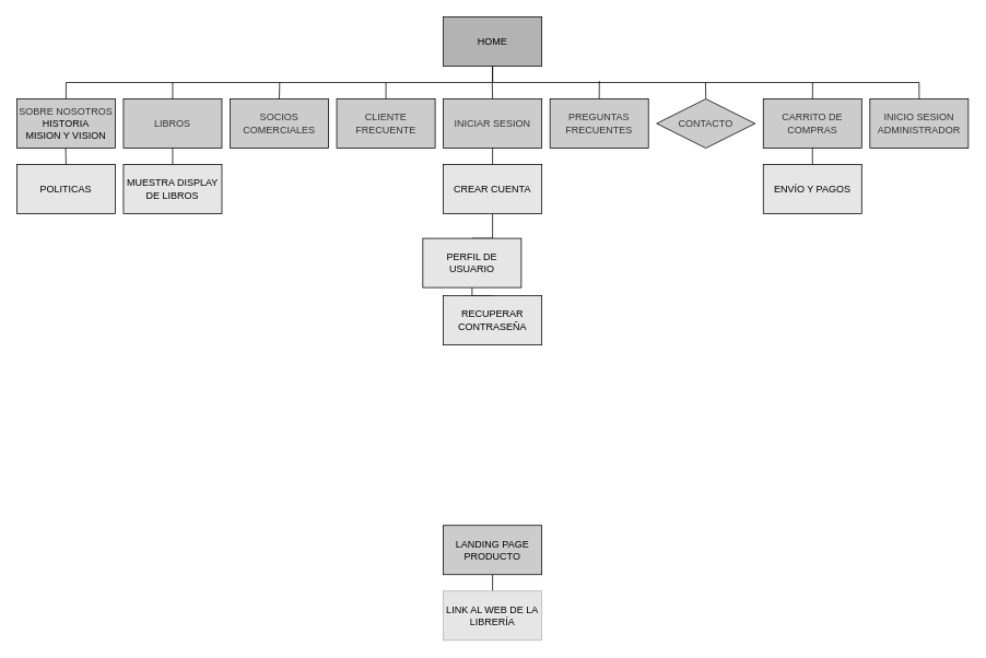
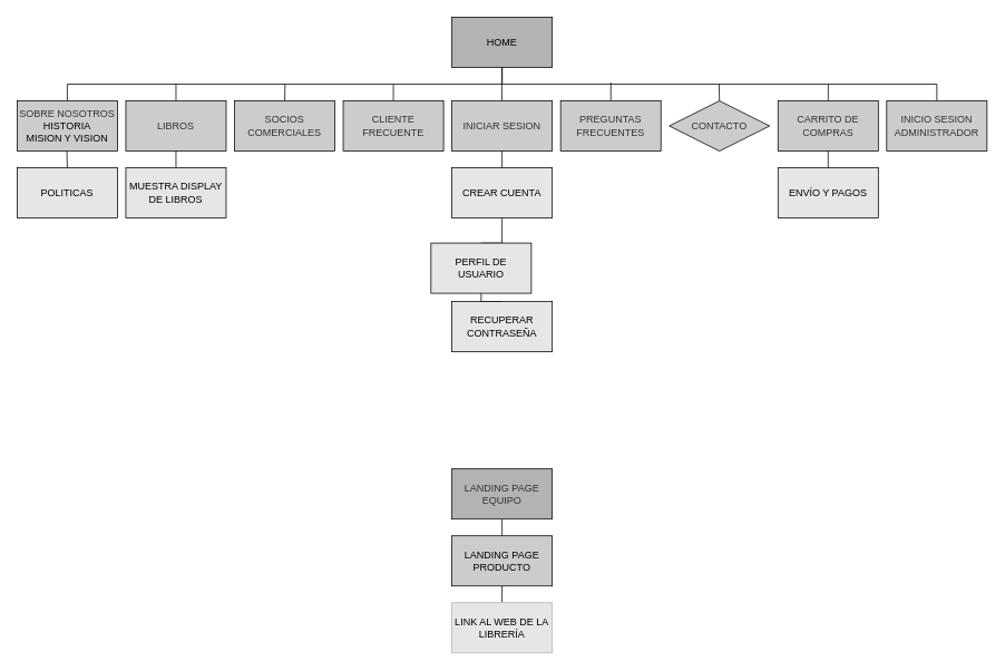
+ <mxCell id="35" value="LANDING PAGE EQUIPO" style="rounded=0;whiteSpace=wrap;html=1;fillColor=#B3B3B3;strokeColor=#000000;fontColor=#333333;" parent="1" vertex="1"><mxGeometry x="540" y="560" width="120" height="60" as="geometry" /></mxCell>
+ <mxCell id="34" style="edgeStyle=orthogonalEdgeStyle;rounded=0;orthogonalLoop=1;jettySize=auto;html=1;exitX=0.5;exitY=1;exitDx=0;exitDy=0;entryX=0.5;entryY=0;entryDx=0;entryDy=0;endArrow=none;endFill=0;" edge="1" parent="1" source="35" target="31"><mxGeometry relative="1" as="geometry" /></mxCell>
